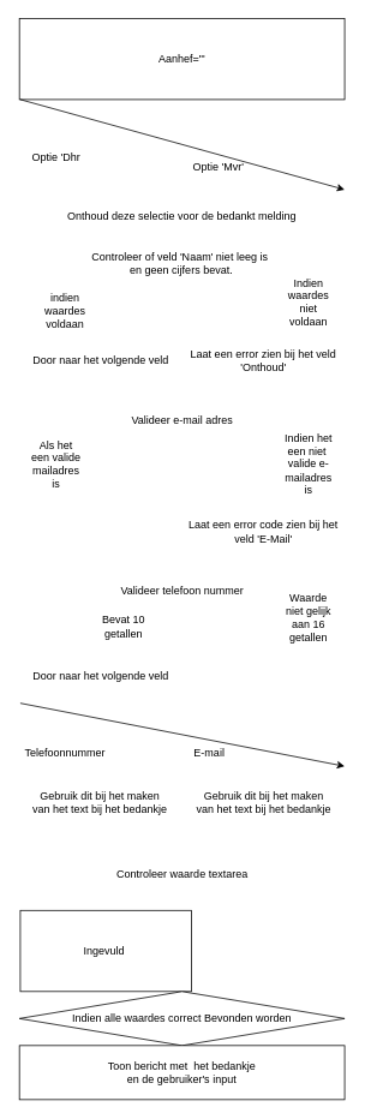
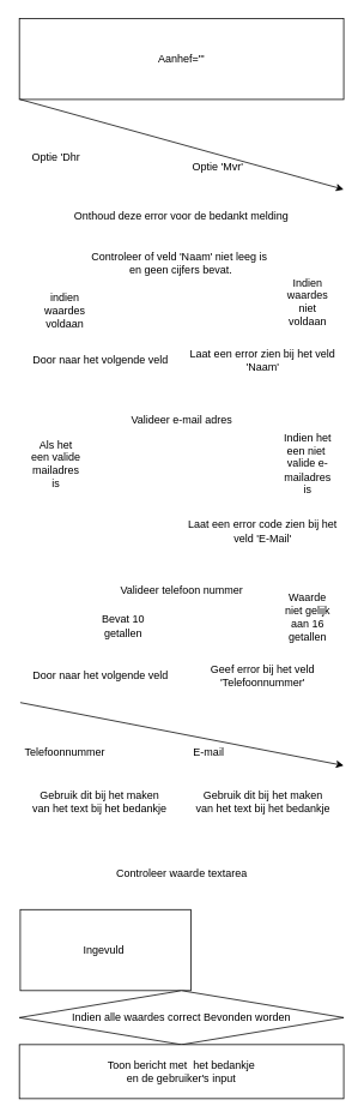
- <mxCell id="7" value="Onthoud deze selectie voor de bedankt melding" style="rounded=0;whiteSpace=wrap;html=1;labelBorderColor=none;strokeColor=#FFFFFF;" parent="1" vertex="1"><mxGeometry x="21" y="210" width="361" height="60" as="geometry" /></mxCell>
+ <mxCell id="7" value="Onthoud deze error voor de bedankt melding" style="rounded=0;whiteSpace=wrap;html=1;labelBorderColor=none;strokeColor=#FFFFFF;" parent="1" vertex="1"><mxGeometry x="21" y="210" width="361" height="60" as="geometry" /></mxCell>
- <mxCell id="13" value="Laat een error zien bij het veld 'Onthoud'" style="rounded=0;whiteSpace=wrap;html=1;labelBorderColor=none;strokeColor=#FFFFFF;fontSize=12;" parent="1" vertex="1"><mxGeometry x="202" y="370" width="180" height="60" as="geometry" /></mxCell>
+ <mxCell id="13" value="Laat een error zien bij het veld 'Naam'" style="rounded=0;whiteSpace=wrap;html=1;labelBorderColor=none;strokeColor=#FFFFFF;fontSize=12;" parent="1" vertex="1"><mxGeometry x="202" y="370" width="180" height="60" as="geometry" /></mxCell>
+ <mxCell id="24" value="Geef error bij het veld 'Telefoonnummer'" style="rounded=0;whiteSpace=wrap;html=1;labelBorderColor=none;strokeColor=#FFFFFF;fontSize=12;" parent="1" vertex="1"><mxGeometry x="202" y="720" width="180" height="60" as="geometry" /></mxCell>
